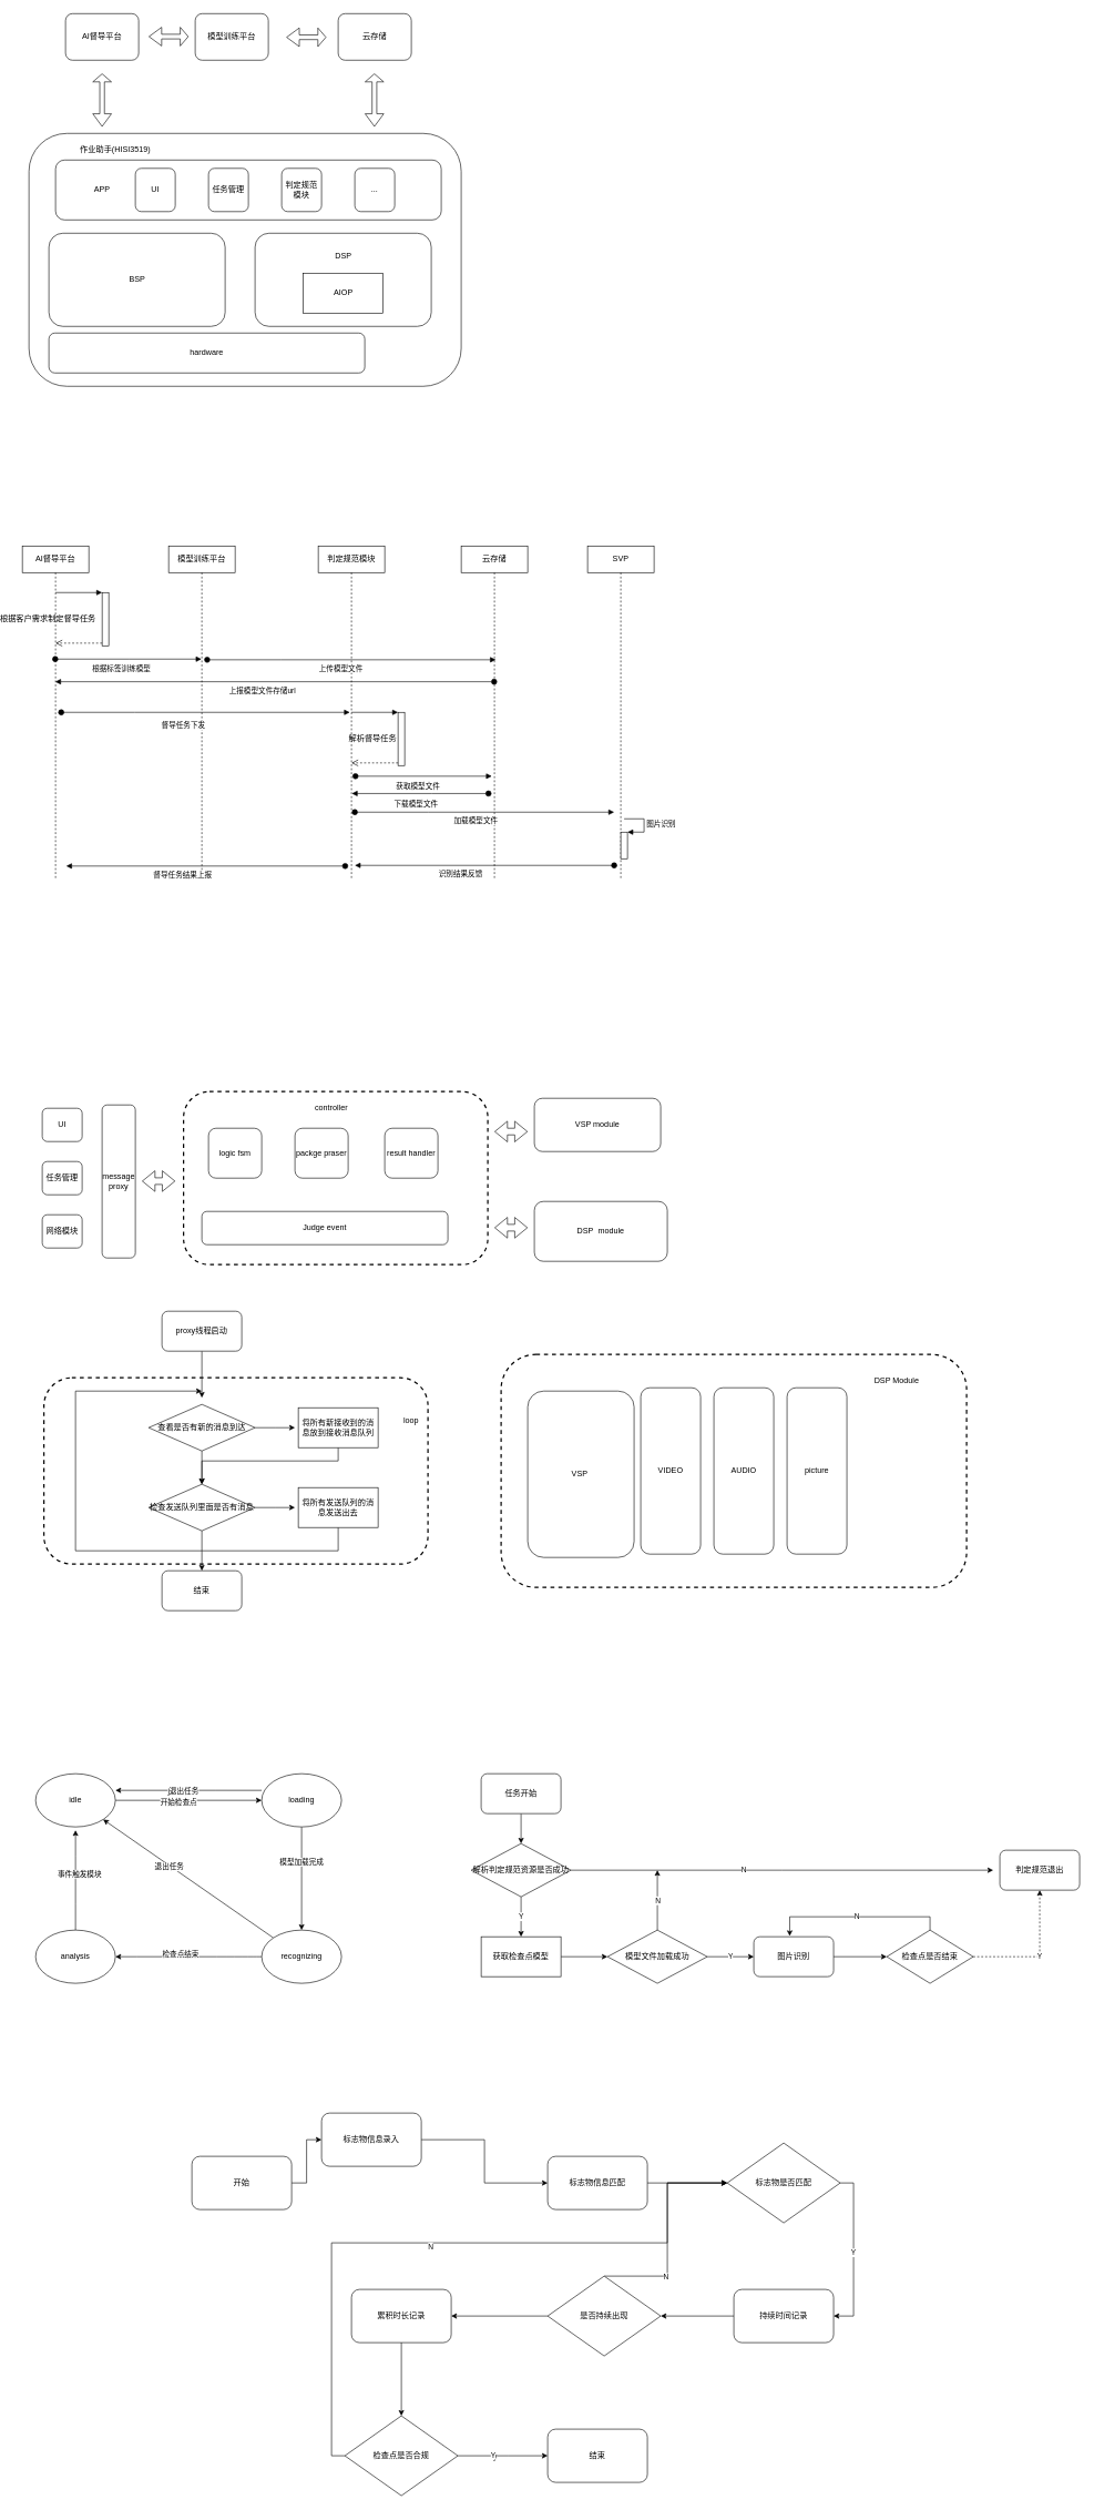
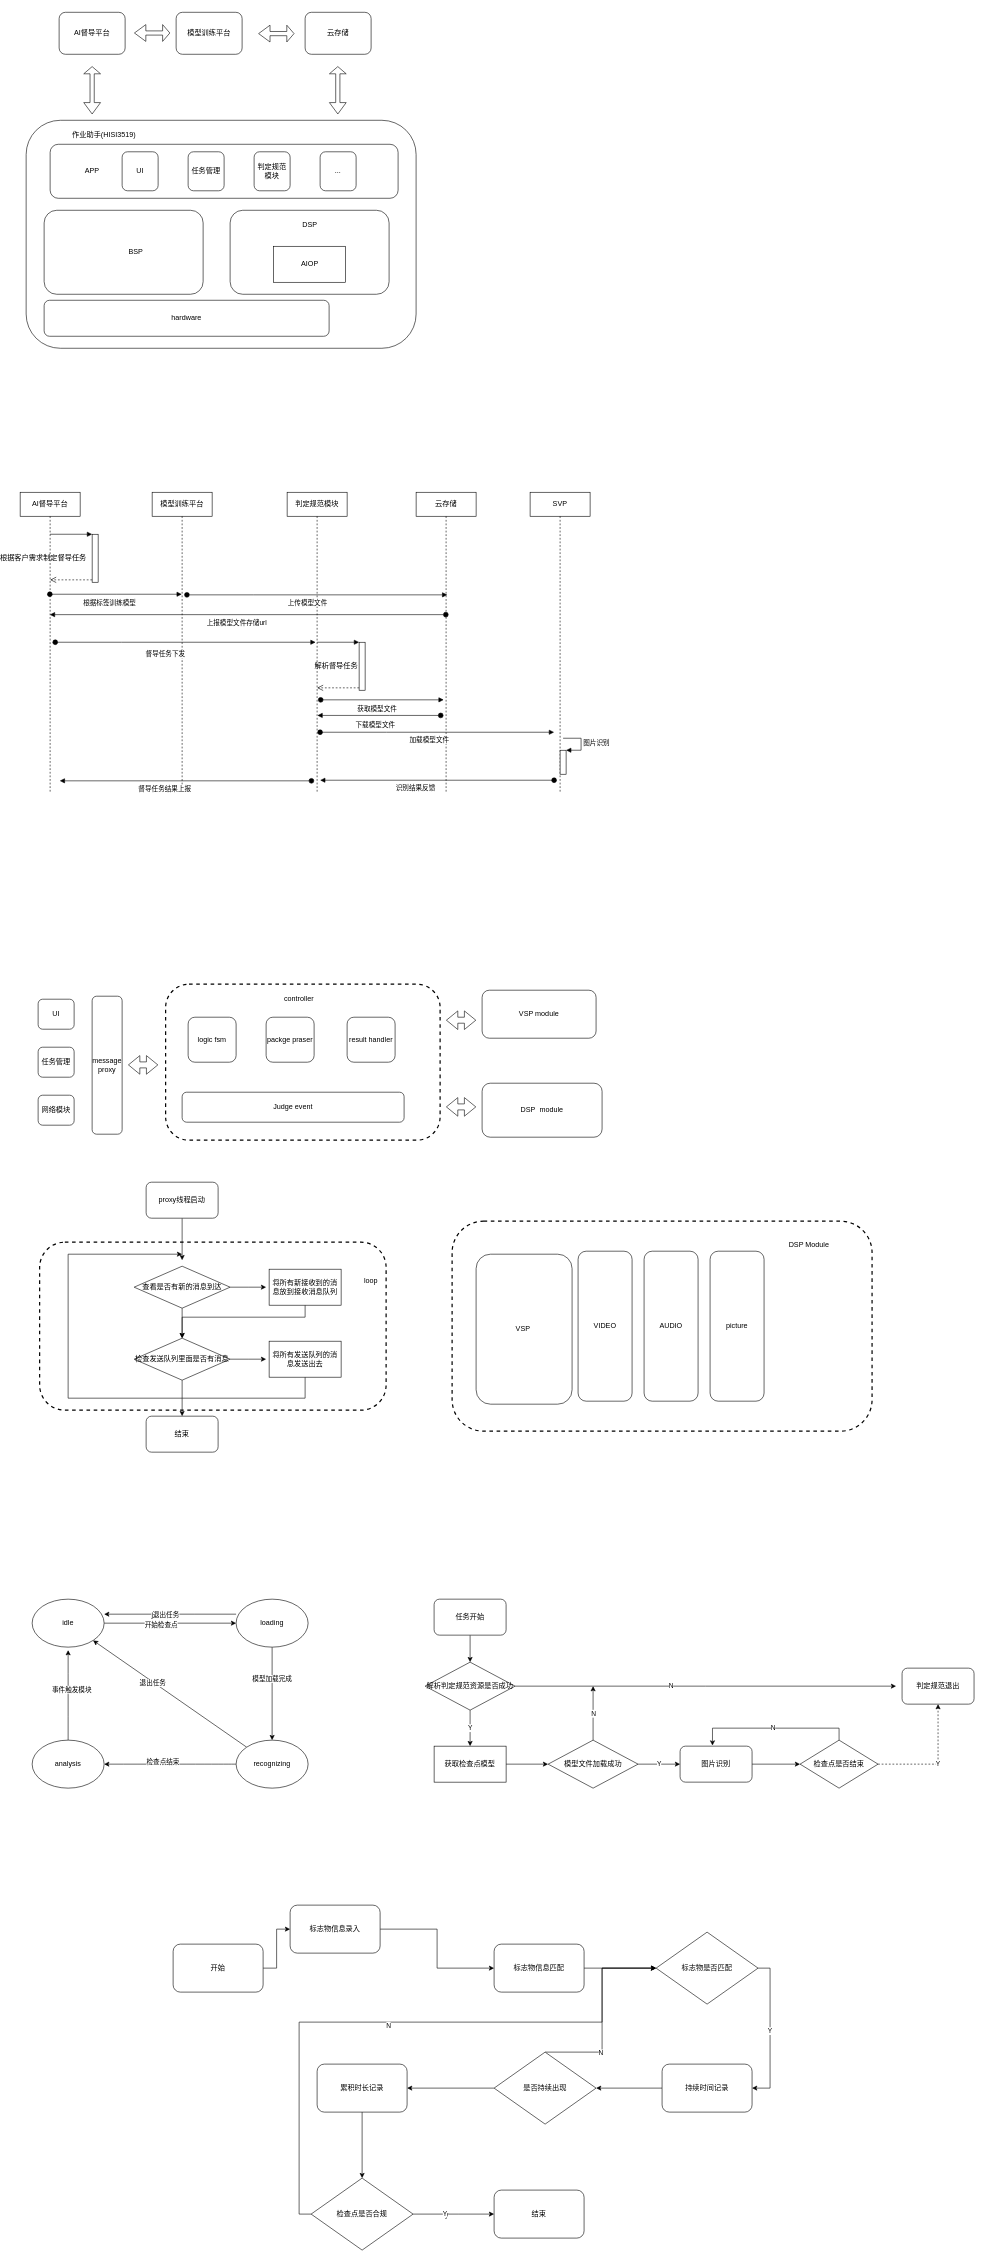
- <mxCell id="11" value="DSP" style="text;html=1;strokeColor=none;fillColor=none;align=center;verticalAlign=middle;whiteSpace=wrap;rounded=0;" parent="1" vertex="1"><mxGeometry x="442.5" y="370" width="120" height="30" as="geometry" /></mxCell>
+ <mxCell id="11" value="DSP" style="text;html=1;strokeColor=none;fillColor=none;align=center;verticalAlign=middle;whiteSpace=wrap;rounded=0;" parent="1" vertex="1"><mxGeometry x="442.5" y="360" width="120" height="30" as="geometry" /></mxCell>
- <mxCell id="23" value="BSP" style="text;html=1;strokeColor=none;fillColor=none;align=center;verticalAlign=middle;whiteSpace=wrap;rounded=0;" parent="1" vertex="1"><mxGeometry x="132.5" y="405" width="120" height="30" as="geometry" /></mxCell>
+ <mxCell id="23" value="BSP" style="text;html=1;strokeColor=none;fillColor=none;align=center;verticalAlign=middle;whiteSpace=wrap;rounded=0;" parent="1" vertex="1"><mxGeometry x="152.5" y="405" width="120" height="30" as="geometry" /></mxCell>
